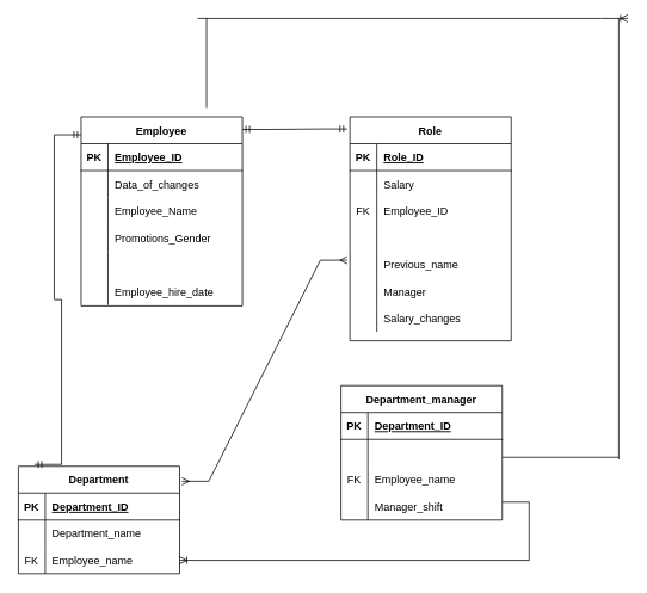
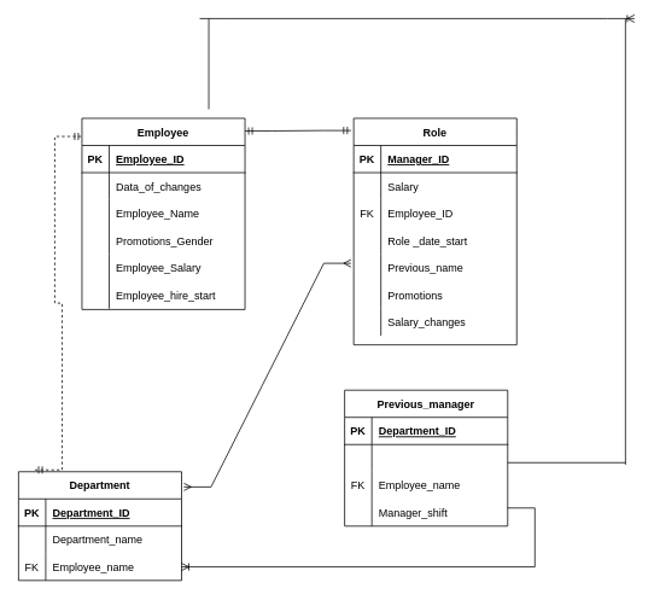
- <mxCell id="24" value="Role_ID" style="shape=partialRectangle;connectable=0;fillColor=none;top=0;left=0;bottom=0;right=0;align=left;spacingLeft=6;fontStyle=5;overflow=hidden;" parent="22" vertex="1"><mxGeometry x="30" width="150" height="30" as="geometry"><mxRectangle width="150" height="30" as="alternateBounds" /></mxGeometry></mxCell>
+ <mxCell id="24" value="Manager_ID" style="shape=partialRectangle;connectable=0;fillColor=none;top=0;left=0;bottom=0;right=0;align=left;spacingLeft=6;fontStyle=5;overflow=hidden;" parent="22" vertex="1"><mxGeometry x="30" width="150" height="30" as="geometry"><mxRectangle width="150" height="30" as="alternateBounds" /></mxGeometry></mxCell>
+ <mxCell id="33" value="Role _date_start" style="shape=partialRectangle;connectable=0;fillColor=none;top=0;left=0;bottom=0;right=0;align=left;spacingLeft=6;overflow=hidden;" parent="31" vertex="1"><mxGeometry x="30" width="150" height="30" as="geometry"><mxRectangle width="150" height="30" as="alternateBounds" /></mxGeometry></mxCell>
+ <mxCell id="17" value="Employee_Salary" style="shape=partialRectangle;connectable=0;fillColor=none;top=0;left=0;bottom=0;right=0;align=left;spacingLeft=6;overflow=hidden;" parent="15" vertex="1"><mxGeometry x="30" width="150" height="30" as="geometry"><mxRectangle width="150" height="30" as="alternateBounds" /></mxGeometry></mxCell>
- <mxCell id="20" value="Employee_hire_date" style="shape=partialRectangle;connectable=0;fillColor=none;top=0;left=0;bottom=0;right=0;align=left;spacingLeft=6;overflow=hidden;" parent="18" vertex="1"><mxGeometry x="30" width="150" height="30" as="geometry"><mxRectangle width="150" height="30" as="alternateBounds" /></mxGeometry></mxCell>
+ <mxCell id="20" value="Employee_hire_start" style="shape=partialRectangle;connectable=0;fillColor=none;top=0;left=0;bottom=0;right=0;align=left;spacingLeft=6;overflow=hidden;" parent="18" vertex="1"><mxGeometry x="30" width="150" height="30" as="geometry"><mxRectangle width="150" height="30" as="alternateBounds" /></mxGeometry></mxCell>
- <mxCell id="39" value="Manager" style="shape=partialRectangle;connectable=0;fillColor=none;top=0;left=0;bottom=0;right=0;align=left;spacingLeft=6;overflow=hidden;" parent="37" vertex="1"><mxGeometry x="30" width="150" height="30" as="geometry"><mxRectangle width="150" height="30" as="alternateBounds" /></mxGeometry></mxCell>
+ <mxCell id="39" value="Promotions" style="shape=partialRectangle;connectable=0;fillColor=none;top=0;left=0;bottom=0;right=0;align=left;spacingLeft=6;overflow=hidden;" parent="37" vertex="1"><mxGeometry x="30" width="150" height="30" as="geometry"><mxRectangle width="150" height="30" as="alternateBounds" /></mxGeometry></mxCell>
- <mxCell id="69" value="" style="edgeStyle=entityRelationEdgeStyle;fontSize=12;html=1;endArrow=ERmandOne;startArrow=ERmandOne;rounded=0;entryX=0;entryY=0.095;entryDx=0;entryDy=0;entryPerimeter=0;exitX=0.101;exitY=-0.017;exitDx=0;exitDy=0;exitPerimeter=0;" parent="1" source="56" target="2" edge="1"><mxGeometry width="100" height="100" relative="1" as="geometry"><mxPoint x="30" y="510" as="sourcePoint" /><mxPoint x="170" y="401" as="targetPoint" /></mxGeometry></mxCell>
+ <mxCell id="69" value="" style="edgeStyle=entityRelationEdgeStyle;fontSize=12;html=1;endArrow=ERmandOne;startArrow=ERmandOne;rounded=0;entryX=0;entryY=0.095;entryDx=0;entryDy=0;entryPerimeter=0;exitX=0.101;exitY=-0.017;exitDx=0;exitDy=0;exitPerimeter=0;dashed=1;" parent="1" source="56" target="2" edge="1"><mxGeometry width="100" height="100" relative="1" as="geometry"><mxPoint x="30" y="510" as="sourcePoint" /><mxPoint x="170" y="401" as="targetPoint" /></mxGeometry></mxCell>
- <mxCell id="43" value="Department_manager" style="shape=table;startSize=30;container=1;collapsible=1;childLayout=tableLayout;fixedRows=1;rowLines=0;fontStyle=1;align=center;resizeLast=1;" parent="1" vertex="1"><mxGeometry x="380" y="430" width="180" height="150" as="geometry" /></mxCell>
+ <mxCell id="43" value="Previous_manager" style="shape=table;startSize=30;container=1;collapsible=1;childLayout=tableLayout;fixedRows=1;rowLines=0;fontStyle=1;align=center;resizeLast=1;" parent="1" vertex="1"><mxGeometry x="380" y="430" width="180" height="150" as="geometry" /></mxCell>
